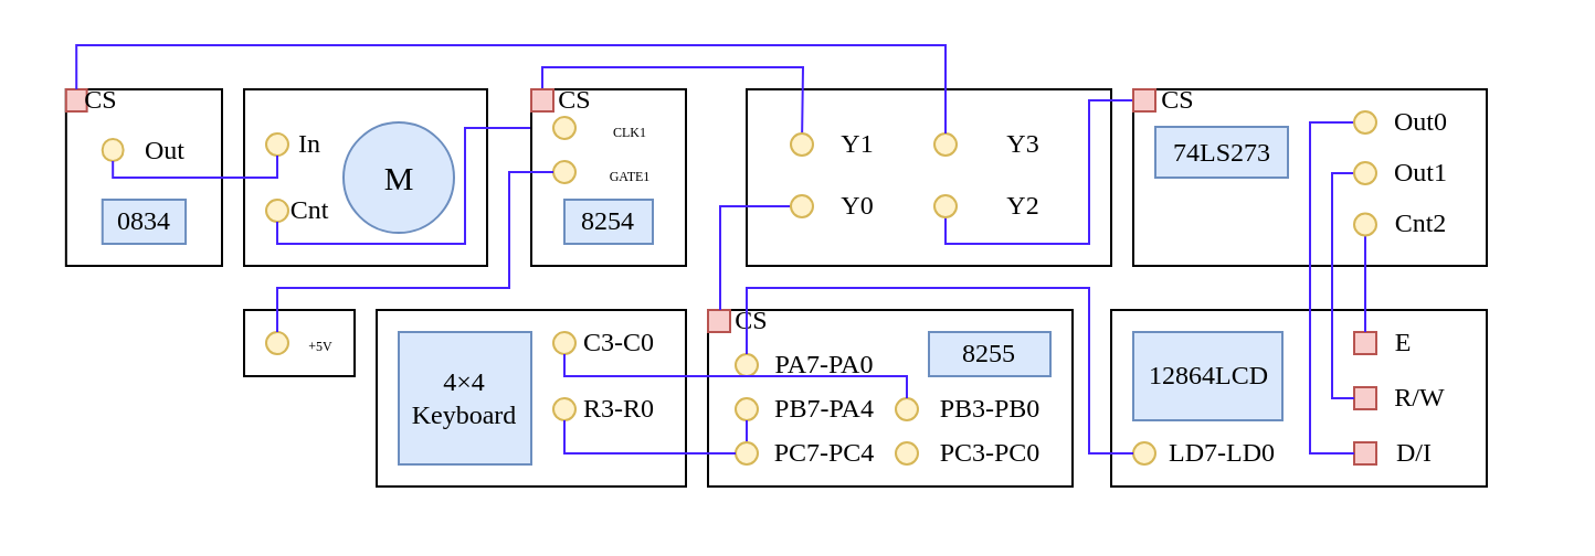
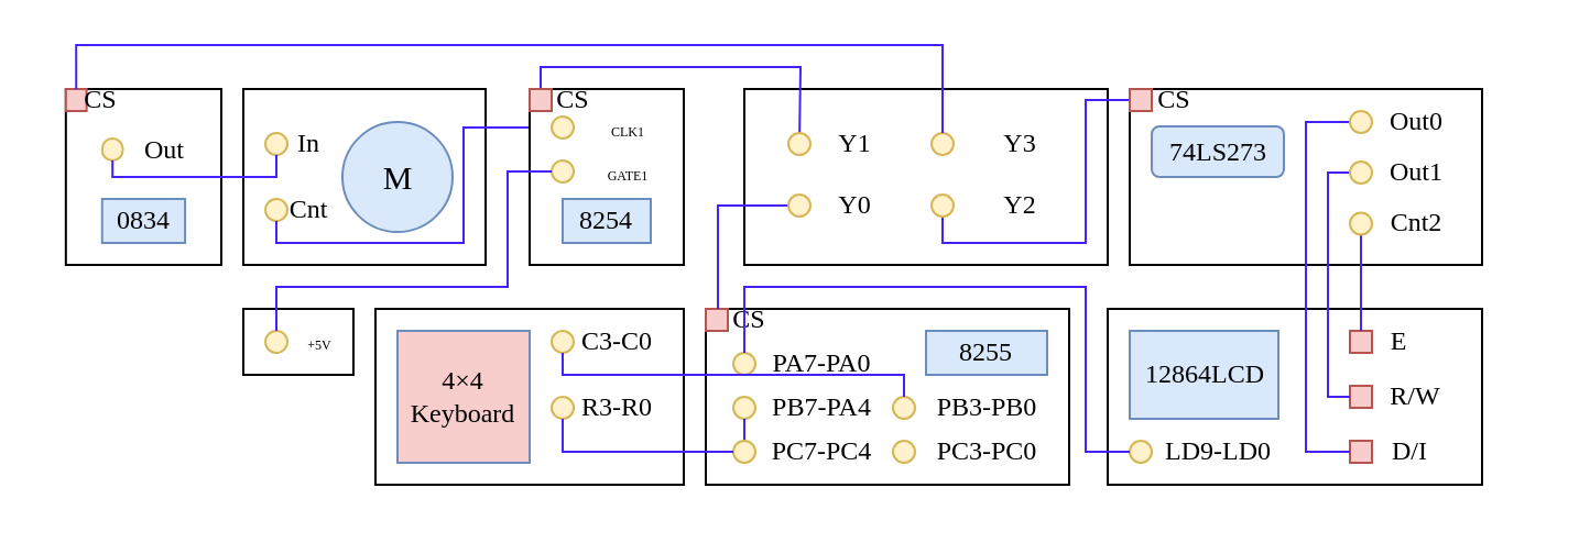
- <mxCell id="80" value="&lt;font face=&quot;Times New Roman&quot;&gt;74LS273&lt;/font&gt;" style="rounded=0;whiteSpace=wrap;html=1;fillColor=#dae8fc;strokeColor=#6c8ebf;" parent="1" vertex="1"><mxGeometry x="522.5" y="57" width="60" height="23" as="geometry" /></mxCell>
+ <mxCell id="80" value="&lt;font face=&quot;Times New Roman&quot;&gt;74LS273&lt;/font&gt;" style="whiteSpace=wrap;html=1;fillColor=#dae8fc;strokeColor=#6c8ebf;rounded=1;" parent="1" vertex="1"><mxGeometry x="522.5" y="57" width="60" height="23" as="geometry" /></mxCell>
- <mxCell id="32" value="&lt;font face=&quot;Times New Roman&quot; style=&quot;font-size: 12px&quot;&gt;4×4&lt;br&gt;Keyboard&lt;/font&gt;" style="whiteSpace=wrap;html=1;aspect=fixed;fillColor=#dae8fc;strokeColor=#6c8ebf;" parent="30" vertex="1"><mxGeometry x="10" y="10" width="60" height="60" as="geometry" /></mxCell>
+ <mxCell id="32" value="&lt;font face=&quot;Times New Roman&quot; style=&quot;font-size: 12px&quot;&gt;4×4&lt;br&gt;Keyboard&lt;/font&gt;" style="whiteSpace=wrap;html=1;aspect=fixed;fillColor=#f8cecc;strokeColor=#6c8ebf;" parent="30" vertex="1"><mxGeometry x="10" y="10" width="60" height="60" as="geometry" /></mxCell>
- <mxCell id="29" value="&lt;font face=&quot;Times New Roman&quot;&gt;LD7-LD0&lt;br&gt;&lt;/font&gt;" style="text;html=1;strokeColor=none;fillColor=none;align=center;verticalAlign=middle;whiteSpace=wrap;rounded=0;" parent="19" vertex="1"><mxGeometry x="12.5" y="60" width="60" height="10" as="geometry" /></mxCell>
+ <mxCell id="29" value="&lt;font face=&quot;Times New Roman&quot;&gt;LD9-LD0&lt;br&gt;&lt;/font&gt;" style="text;html=1;strokeColor=none;fillColor=none;align=center;verticalAlign=middle;whiteSpace=wrap;rounded=0;" parent="19" vertex="1"><mxGeometry x="12.5" y="60" width="60" height="10" as="geometry" /></mxCell>
